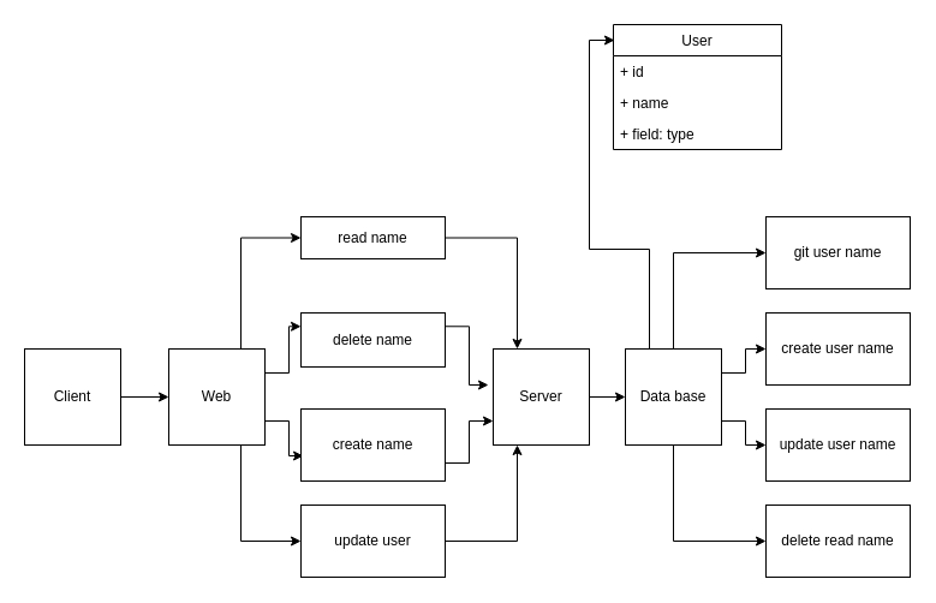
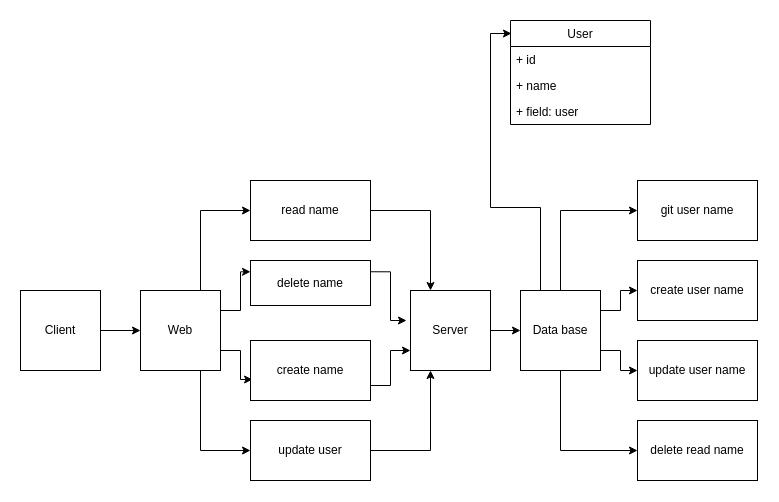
- <mxCell id="32" value="+ field: type" style="text;strokeColor=none;fillColor=none;align=left;verticalAlign=top;spacingLeft=4;spacingRight=4;overflow=hidden;rotatable=0;points=[[0,0.5],[1,0.5]];portConstraint=eastwest;" parent="29" vertex="1"><mxGeometry y="78" width="140" height="26" as="geometry" /></mxCell>
+ <mxCell id="32" value="+ field: user" style="text;strokeColor=none;fillColor=none;align=left;verticalAlign=top;spacingLeft=4;spacingRight=4;overflow=hidden;rotatable=0;points=[[0,0.5],[1,0.5]];portConstraint=eastwest;" parent="29" vertex="1"><mxGeometry y="78" width="140" height="26" as="geometry" /></mxCell>
- <mxCell id="22" value="read name" style="rounded=0;whiteSpace=wrap;html=1;" parent="1" vertex="1"><mxGeometry x="250" y="180" width="120" height="35" as="geometry" /></mxCell>
+ <mxCell id="22" value="read name" style="rounded=0;whiteSpace=wrap;html=1;" parent="1" vertex="1"><mxGeometry x="250" y="180" width="120" height="60" as="geometry" /></mxCell>
